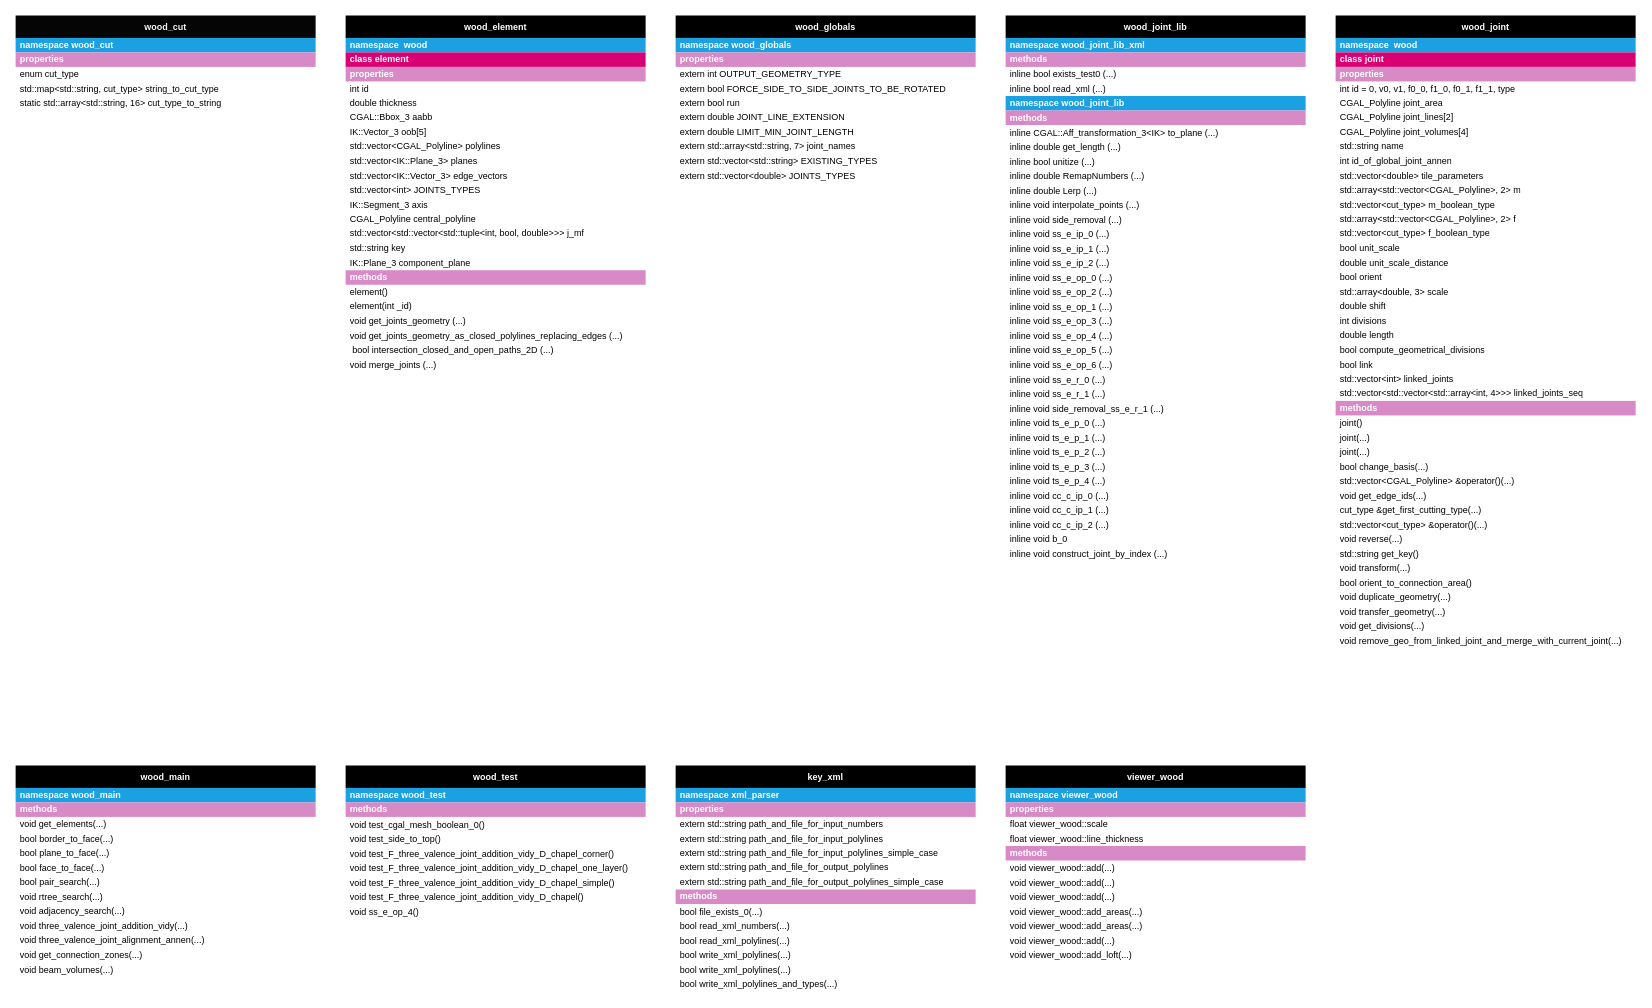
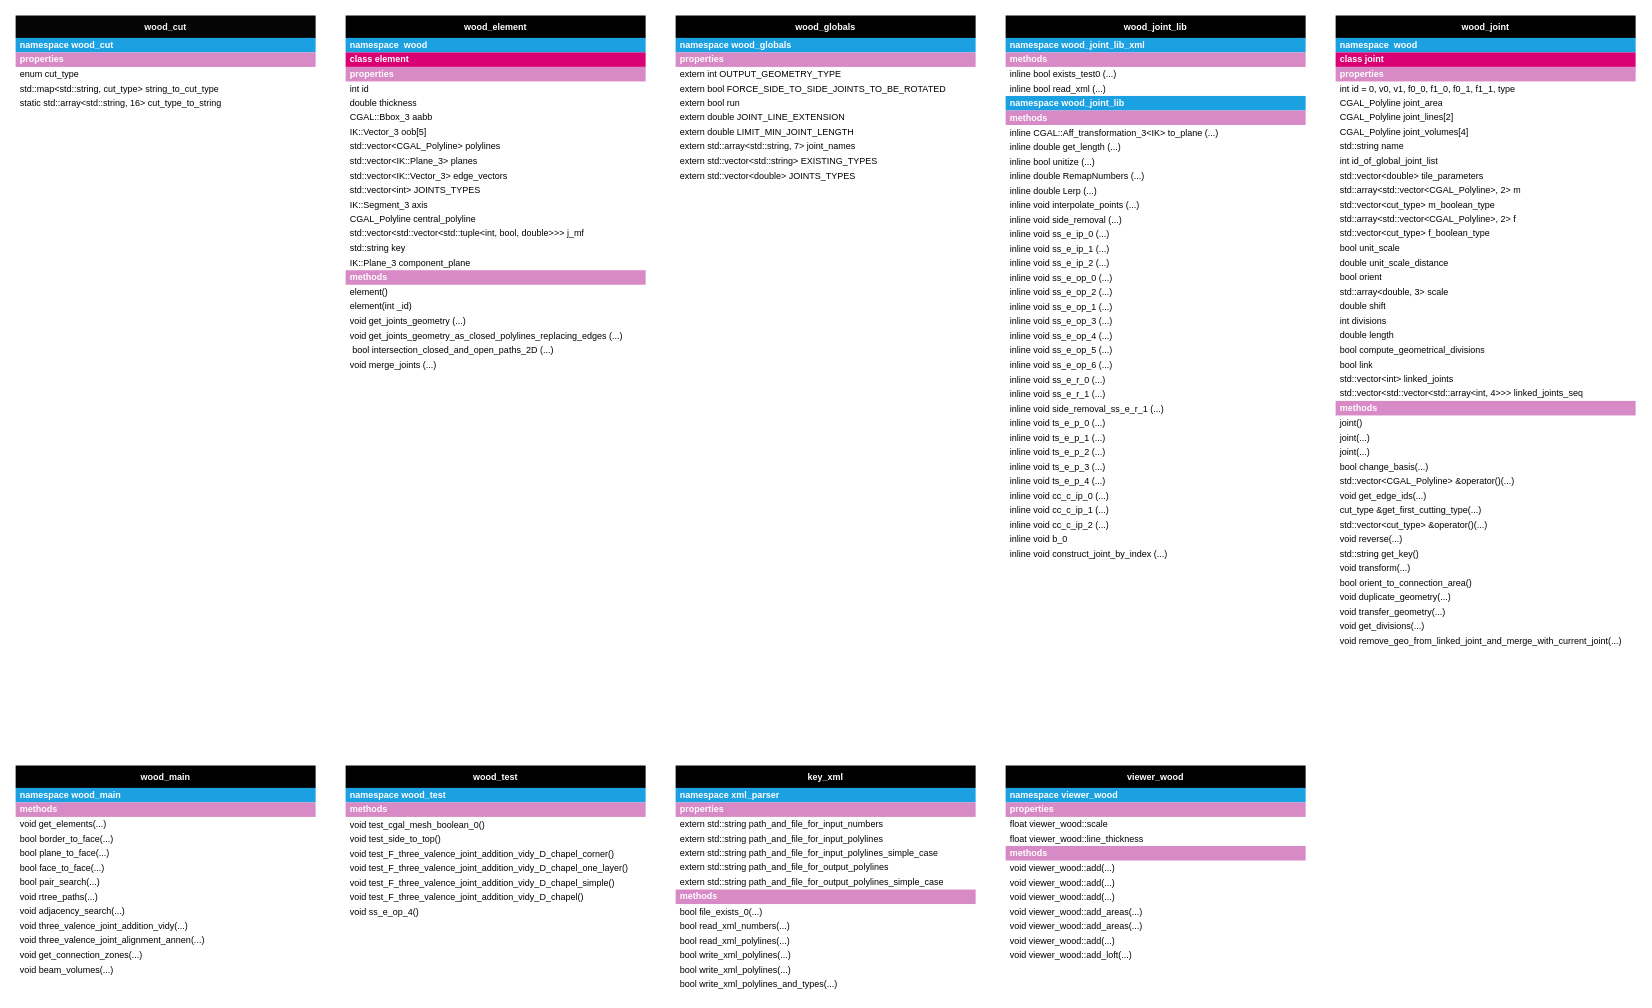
- <mxCell id="89" value="int id_of_global_joint_annen" style="text;strokeColor=none;fillColor=none;align=left;verticalAlign=middle;spacingLeft=4;spacingRight=4;overflow=hidden;points=[[0,0.5],[1,0.5]];portConstraint=eastwest;rotatable=0;fontColor=default;whiteSpace=wrap;" parent="80" vertex="1"><mxGeometry y="184.901" width="400" height="19.363" as="geometry" /></mxCell>
+ <mxCell id="89" value="int id_of_global_joint_list" style="text;strokeColor=none;fillColor=none;align=left;verticalAlign=middle;spacingLeft=4;spacingRight=4;overflow=hidden;points=[[0,0.5],[1,0.5]];portConstraint=eastwest;rotatable=0;fontColor=default;whiteSpace=wrap;" parent="80" vertex="1"><mxGeometry y="184.901" width="400" height="19.363" as="geometry" /></mxCell>
- <mxCell id="131" value="void rtree_search(...)" style="text;strokeColor=none;fillColor=none;align=left;verticalAlign=bottom;spacingLeft=4;spacingRight=4;overflow=hidden;points=[[0,0.5],[1,0.5]];portConstraint=eastwest;rotatable=0;fontColor=default;" parent="123" vertex="1"><mxGeometry y="165.539" width="400" height="19.363" as="geometry" /></mxCell>
+ <mxCell id="131" value="void rtree_paths(...)" style="text;strokeColor=none;fillColor=none;align=left;verticalAlign=bottom;spacingLeft=4;spacingRight=4;overflow=hidden;points=[[0,0.5],[1,0.5]];portConstraint=eastwest;rotatable=0;fontColor=default;" parent="123" vertex="1"><mxGeometry y="165.539" width="400" height="19.363" as="geometry" /></mxCell>
